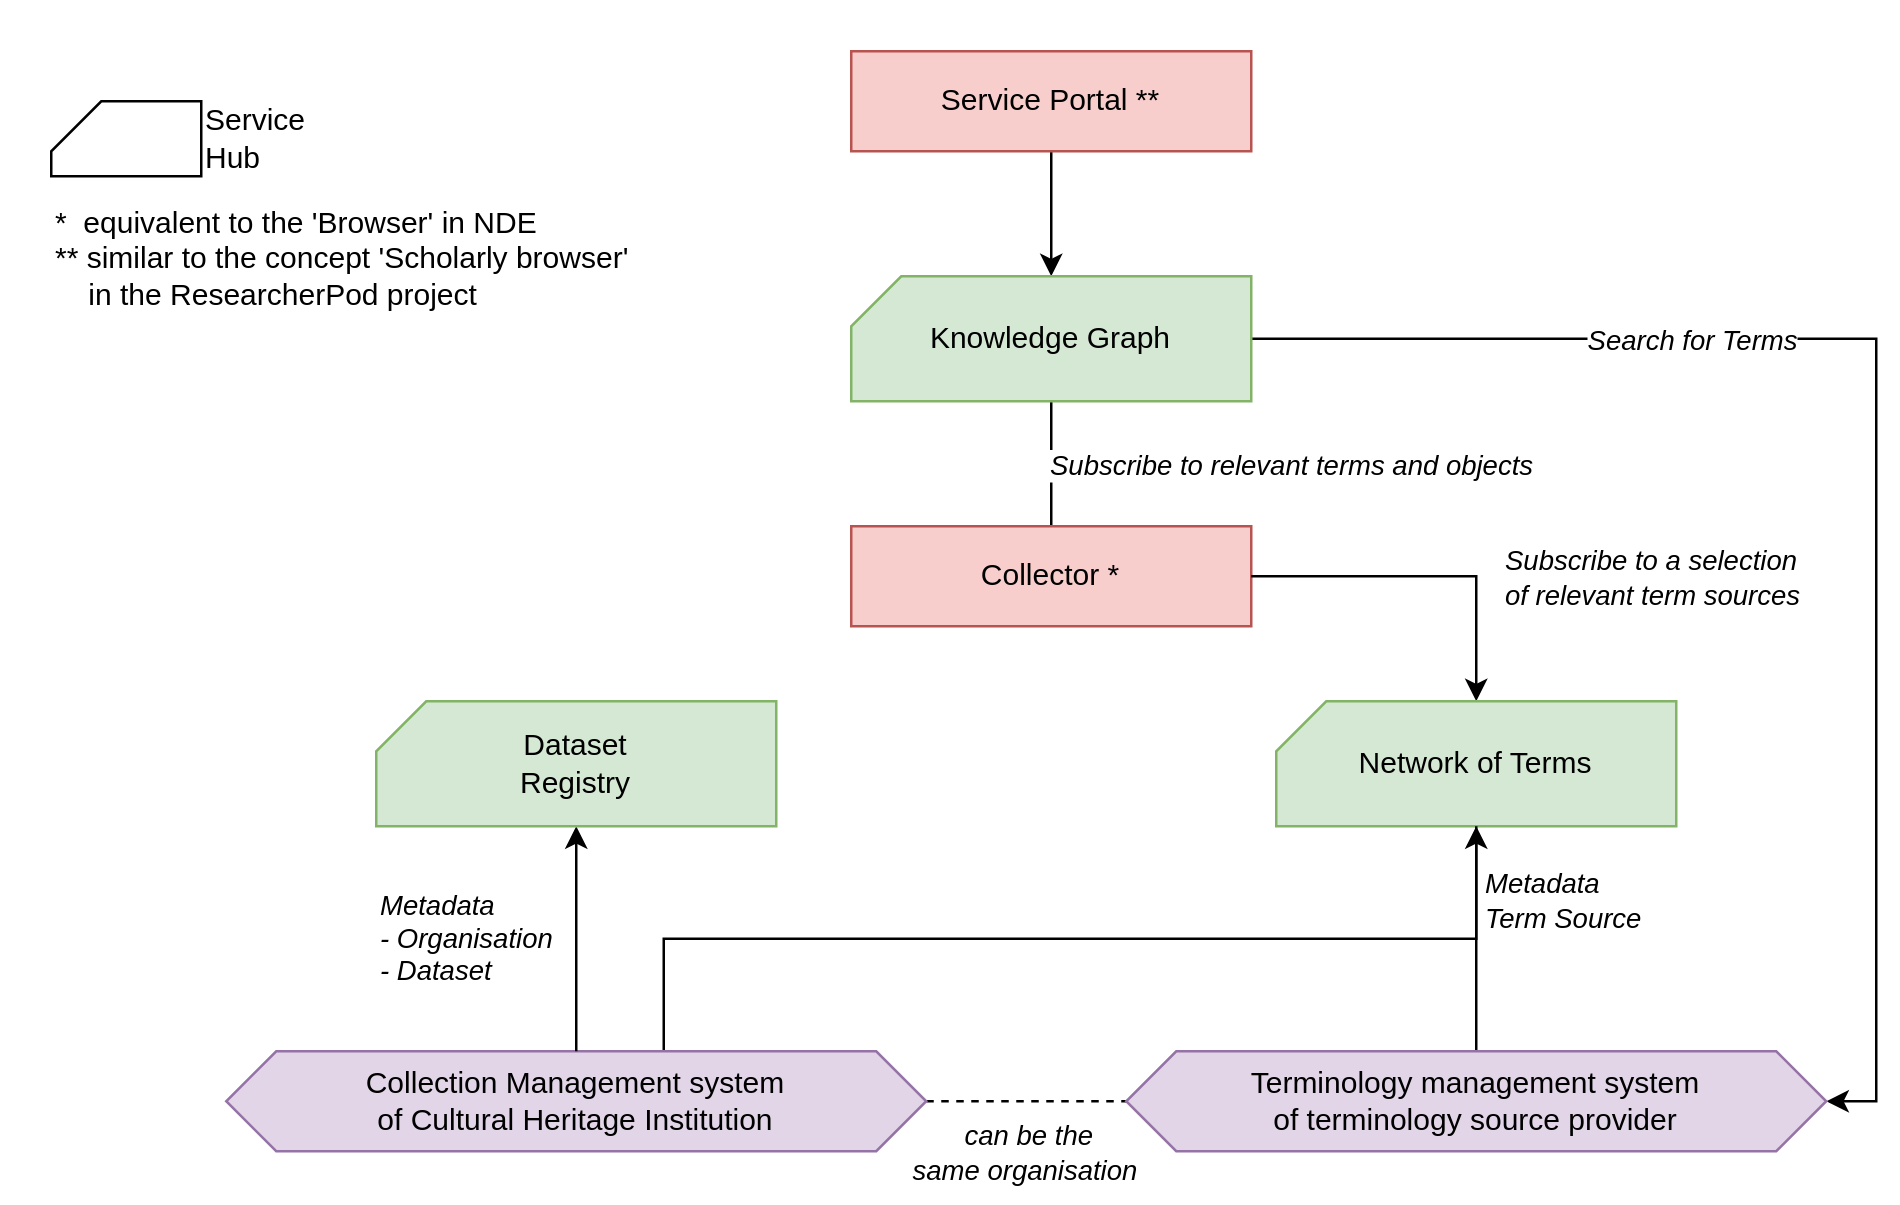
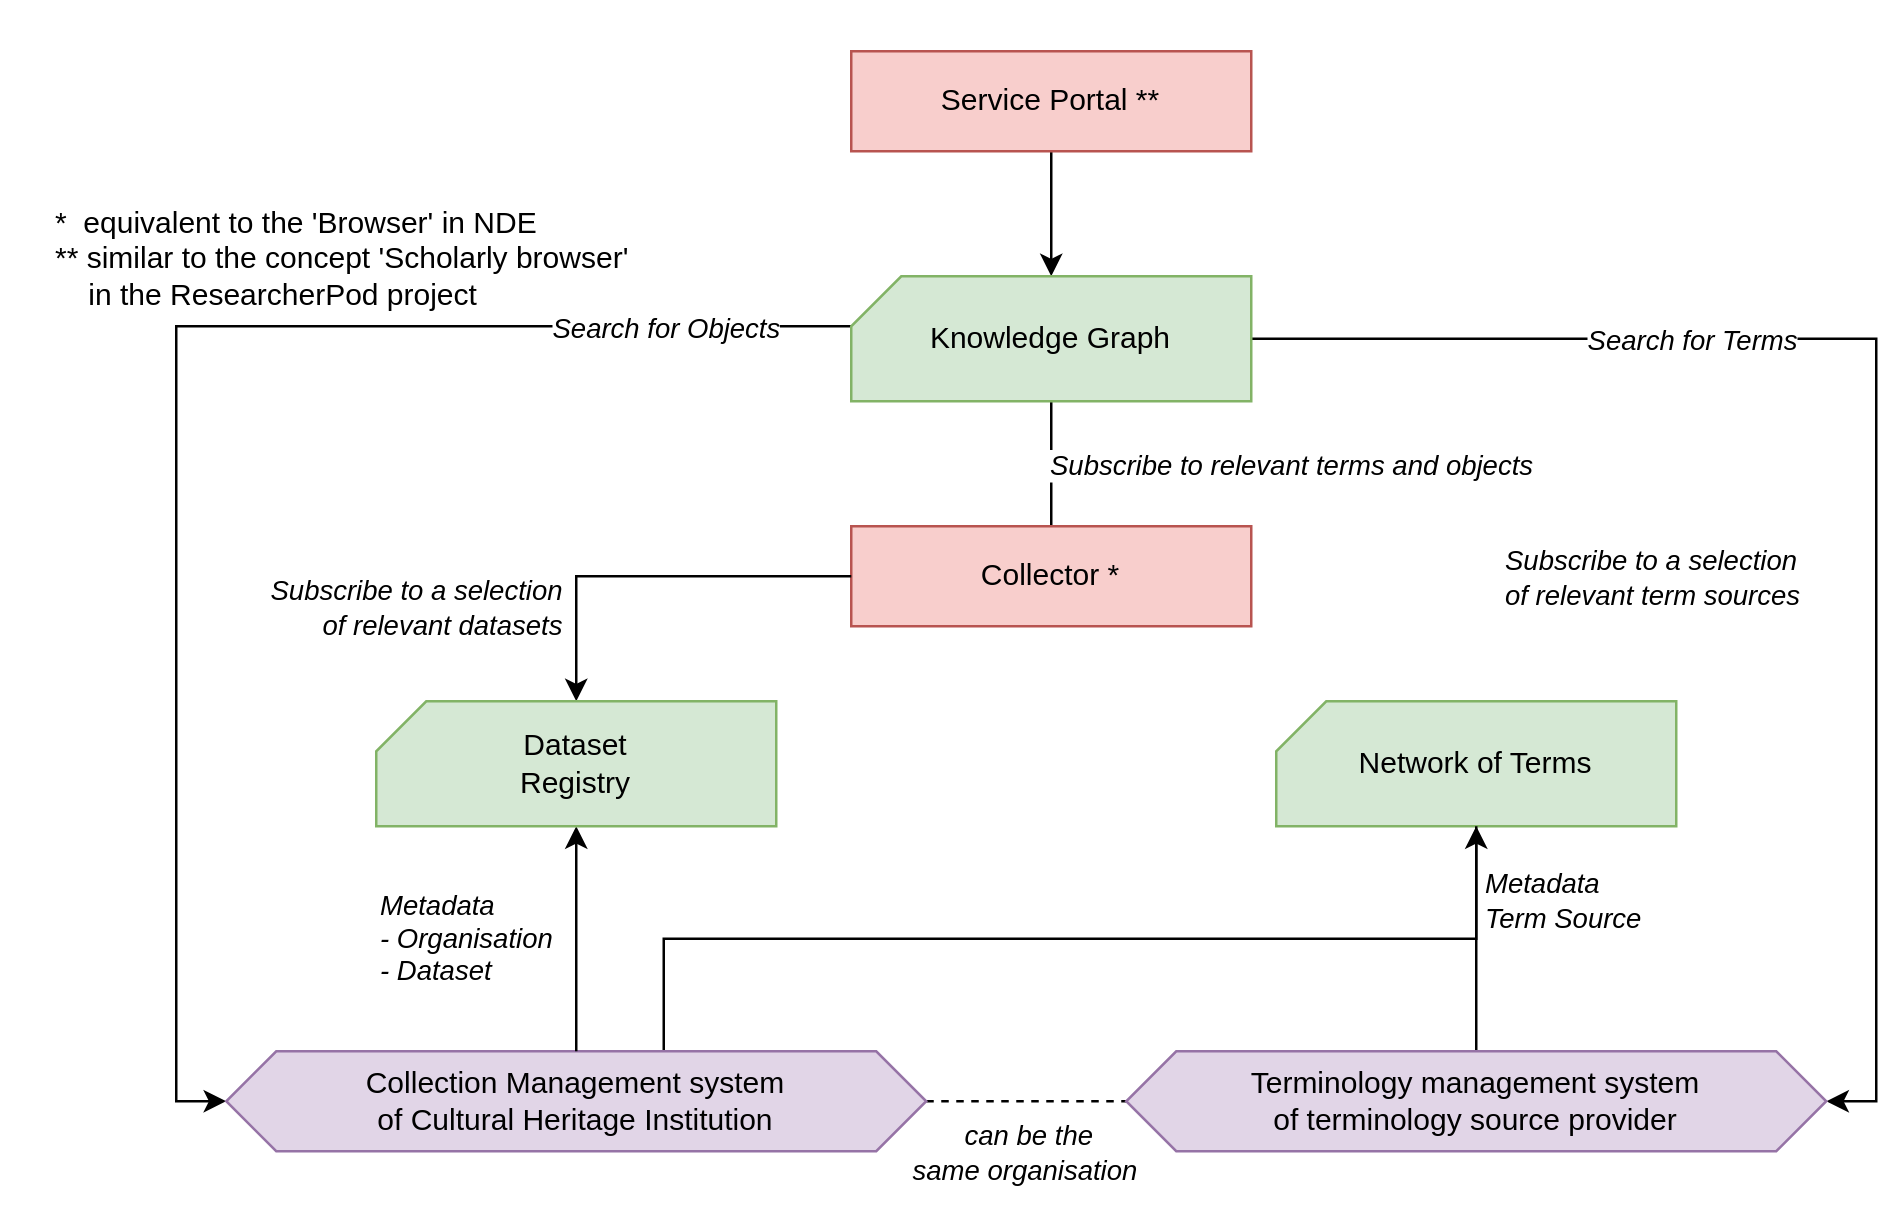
- <mxCell id="27" value="Service Hub" style="shape=card;whiteSpace=wrap;html=1;size=20;labelPosition=right;verticalLabelPosition=middle;align=left;verticalAlign=middle;spacingRight=0;" parent="1" vertex="1"><mxGeometry x="20" y="40" width="60" height="30" as="geometry" /></mxCell>
+ <mxCell id="8" style="edgeStyle=orthogonalEdgeStyle;rounded=0;orthogonalLoop=1;jettySize=auto;html=1;entryX=0;entryY=0.5;entryDx=0;entryDy=0;startArrow=none;startFill=0;endArrow=classic;endFill=1;exitX=0;exitY=0;exitDx=0;exitDy=20;exitPerimeter=0;" parent="1" source="20" target="18" edge="1"><mxGeometry relative="1" as="geometry"><mxPoint x="270" y="130" as="sourcePoint" /></mxGeometry></mxCell>
+ <mxCell id="9" value="Search for Objects" style="edgeLabel;html=1;align=left;verticalAlign=middle;resizable=0;points=[];fontStyle=2" parent="8" vertex="1" connectable="0"><mxGeometry x="-0.125" y="32" relative="1" as="geometry"><mxPoint x="142" y="-32" as="offset" /></mxGeometry></mxCell>
+ <mxCell id="23" style="edgeStyle=orthogonalEdgeStyle;rounded=0;orthogonalLoop=1;jettySize=auto;html=1;exitX=0.5;exitY=0;exitDx=0;exitDy=0;exitPerimeter=0;startArrow=classic;startFill=1;endArrow=none;endFill=0;entryX=0;entryY=0.5;entryDx=0;entryDy=0;" parent="1" source="25" target="10" edge="1"><mxGeometry relative="1" as="geometry" /></mxCell>
+ <mxCell id="24" value="&lt;div&gt;&lt;i&gt;Subscribe to a selection &lt;br&gt;&lt;/i&gt;&lt;/div&gt;&lt;div&gt;&lt;i&gt;of relevant datasets&lt;br&gt;&lt;/i&gt;&lt;/div&gt;" style="edgeLabel;html=1;align=right;verticalAlign=middle;resizable=0;points=[];" parent="23" vertex="1" connectable="0"><mxGeometry x="-0.319" y="1" relative="1" as="geometry"><mxPoint x="-9" y="13" as="offset" /></mxGeometry></mxCell>
- <mxCell id="12" style="edgeStyle=orthogonalEdgeStyle;rounded=0;orthogonalLoop=1;jettySize=auto;html=1;exitX=0.5;exitY=0;exitDx=0;exitDy=0;exitPerimeter=0;startArrow=classic;startFill=1;endArrow=none;endFill=0;entryX=1;entryY=0.5;entryDx=0;entryDy=0;" parent="1" source="13" target="10" edge="1"><mxGeometry relative="1" as="geometry"><mxPoint x="410" y="170" as="targetPoint" /></mxGeometry></mxCell>
